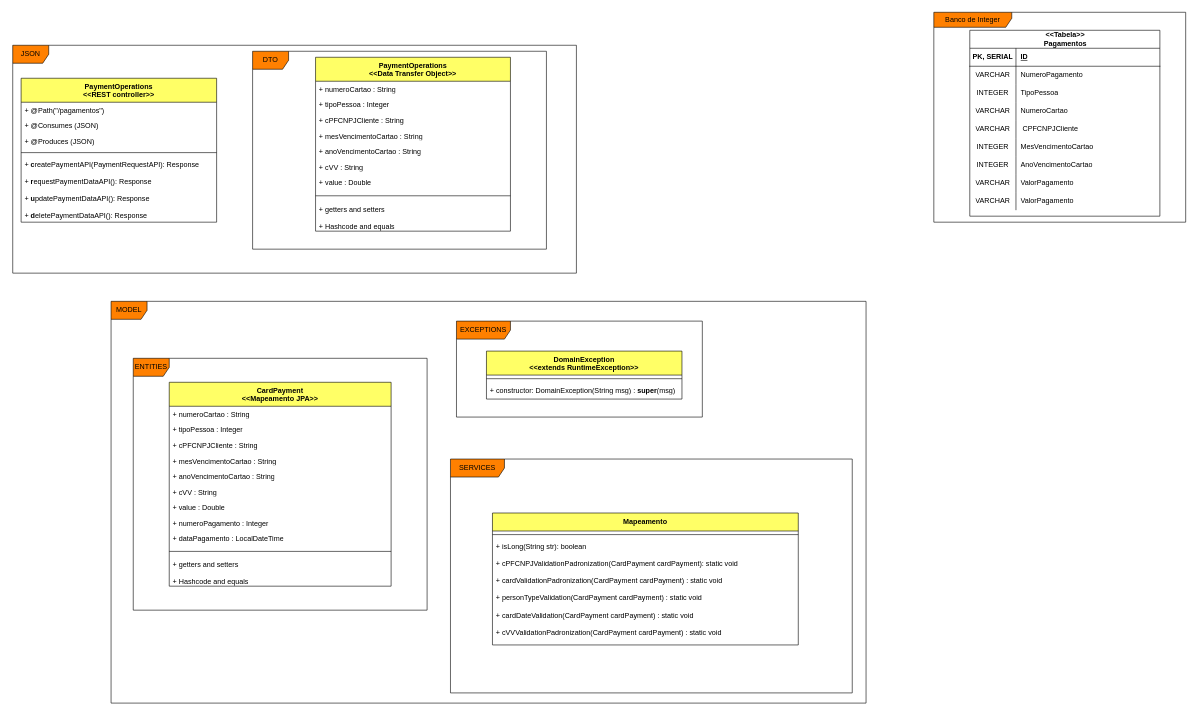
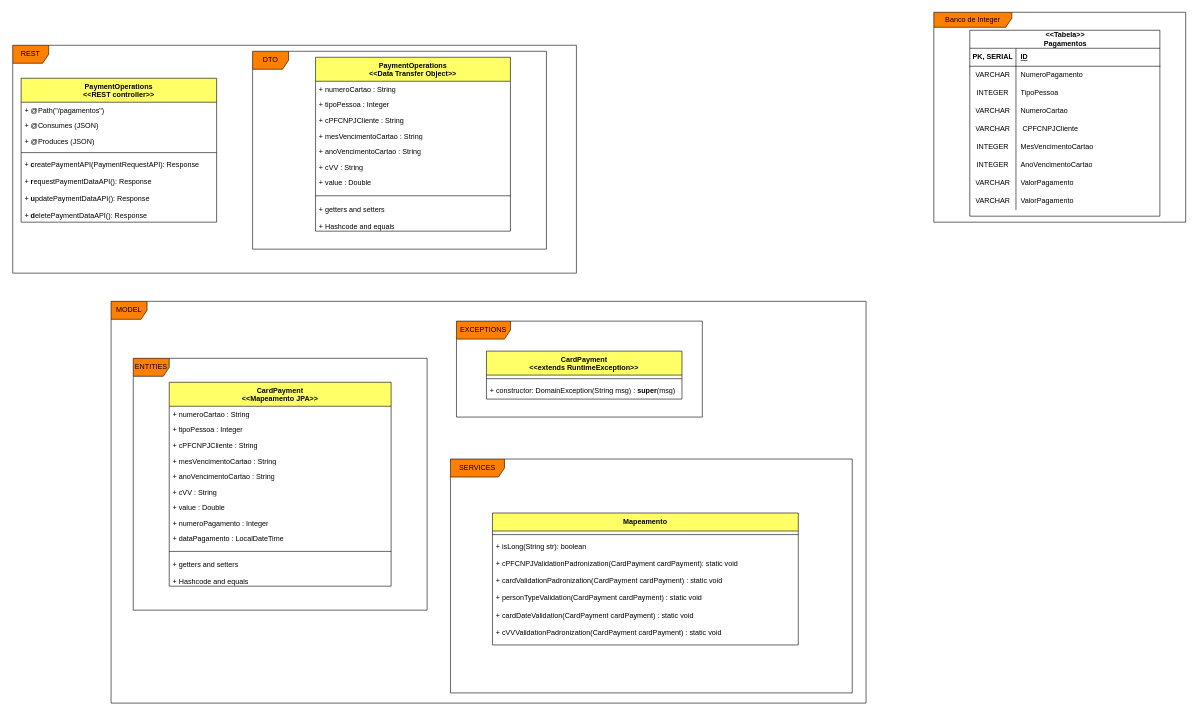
- <mxCell id="19" value="JSON" style="shape=umlFrame;whiteSpace=wrap;html=1;pointerEvents=0;fillColor=#FF8000;" parent="1" vertex="1"><mxGeometry x="20" y="75" width="940" height="380" as="geometry" /></mxCell>
+ <mxCell id="19" value="REST" style="shape=umlFrame;whiteSpace=wrap;html=1;pointerEvents=0;fillColor=#FF8000;" parent="1" vertex="1"><mxGeometry x="20" y="75" width="940" height="380" as="geometry" /></mxCell>
- <mxCell id="35" value="&lt;div&gt;&lt;div&gt;DomainException&lt;/div&gt;&lt;/div&gt;&lt;div&gt;&amp;lt;&amp;lt;extends RuntimeException&amp;gt;&amp;gt;&lt;/div&gt;" style="swimlane;fontStyle=1;align=center;verticalAlign=top;childLayout=stackLayout;horizontal=1;startSize=40;horizontalStack=0;resizeParent=1;resizeParentMax=0;resizeLast=0;collapsible=1;marginBottom=0;whiteSpace=wrap;html=1;fillColor=#FFFF66;" parent="1" vertex="1"><mxGeometry x="810" y="585" width="326" height="80" as="geometry" /></mxCell>
+ <mxCell id="35" value="&lt;div&gt;&lt;div&gt;CardPayment&lt;/div&gt;&lt;/div&gt;&lt;div&gt;&amp;lt;&amp;lt;extends RuntimeException&amp;gt;&amp;gt;&lt;/div&gt;" style="swimlane;fontStyle=1;align=center;verticalAlign=top;childLayout=stackLayout;horizontal=1;startSize=40;horizontalStack=0;resizeParent=1;resizeParentMax=0;resizeLast=0;collapsible=1;marginBottom=0;whiteSpace=wrap;html=1;fillColor=#FFFF66;" parent="1" vertex="1"><mxGeometry x="810" y="585" width="326" height="80" as="geometry" /></mxCell>
